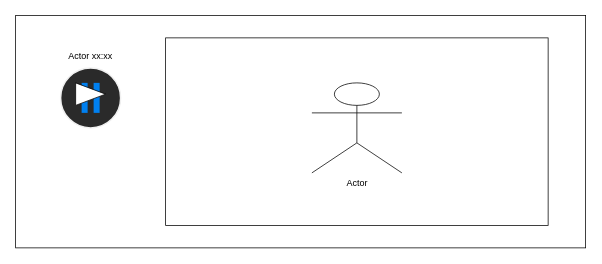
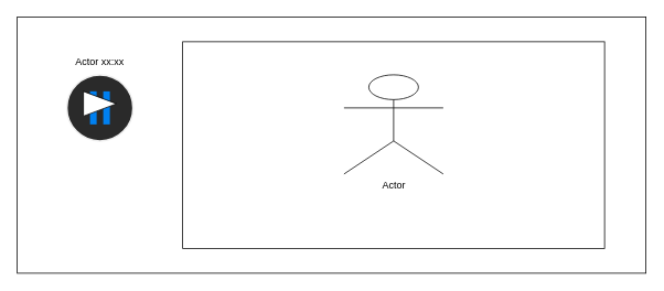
- <mxCell id="5" value="Actor" style="shape=umlActor;verticalLabelPosition=bottom;verticalAlign=top;html=1;outlineConnect=0;" vertex="1" parent="1"><mxGeometry x="415" y="110" width="120" height="120" as="geometry" /></mxCell>
+ <mxCell id="5" value="Actor" style="shape=umlActor;verticalLabelPosition=bottom;verticalAlign=top;html=1;outlineConnect=0;" vertex="1" parent="1"><mxGeometry x="415" y="90" width="120" height="120" as="geometry" /></mxCell>
